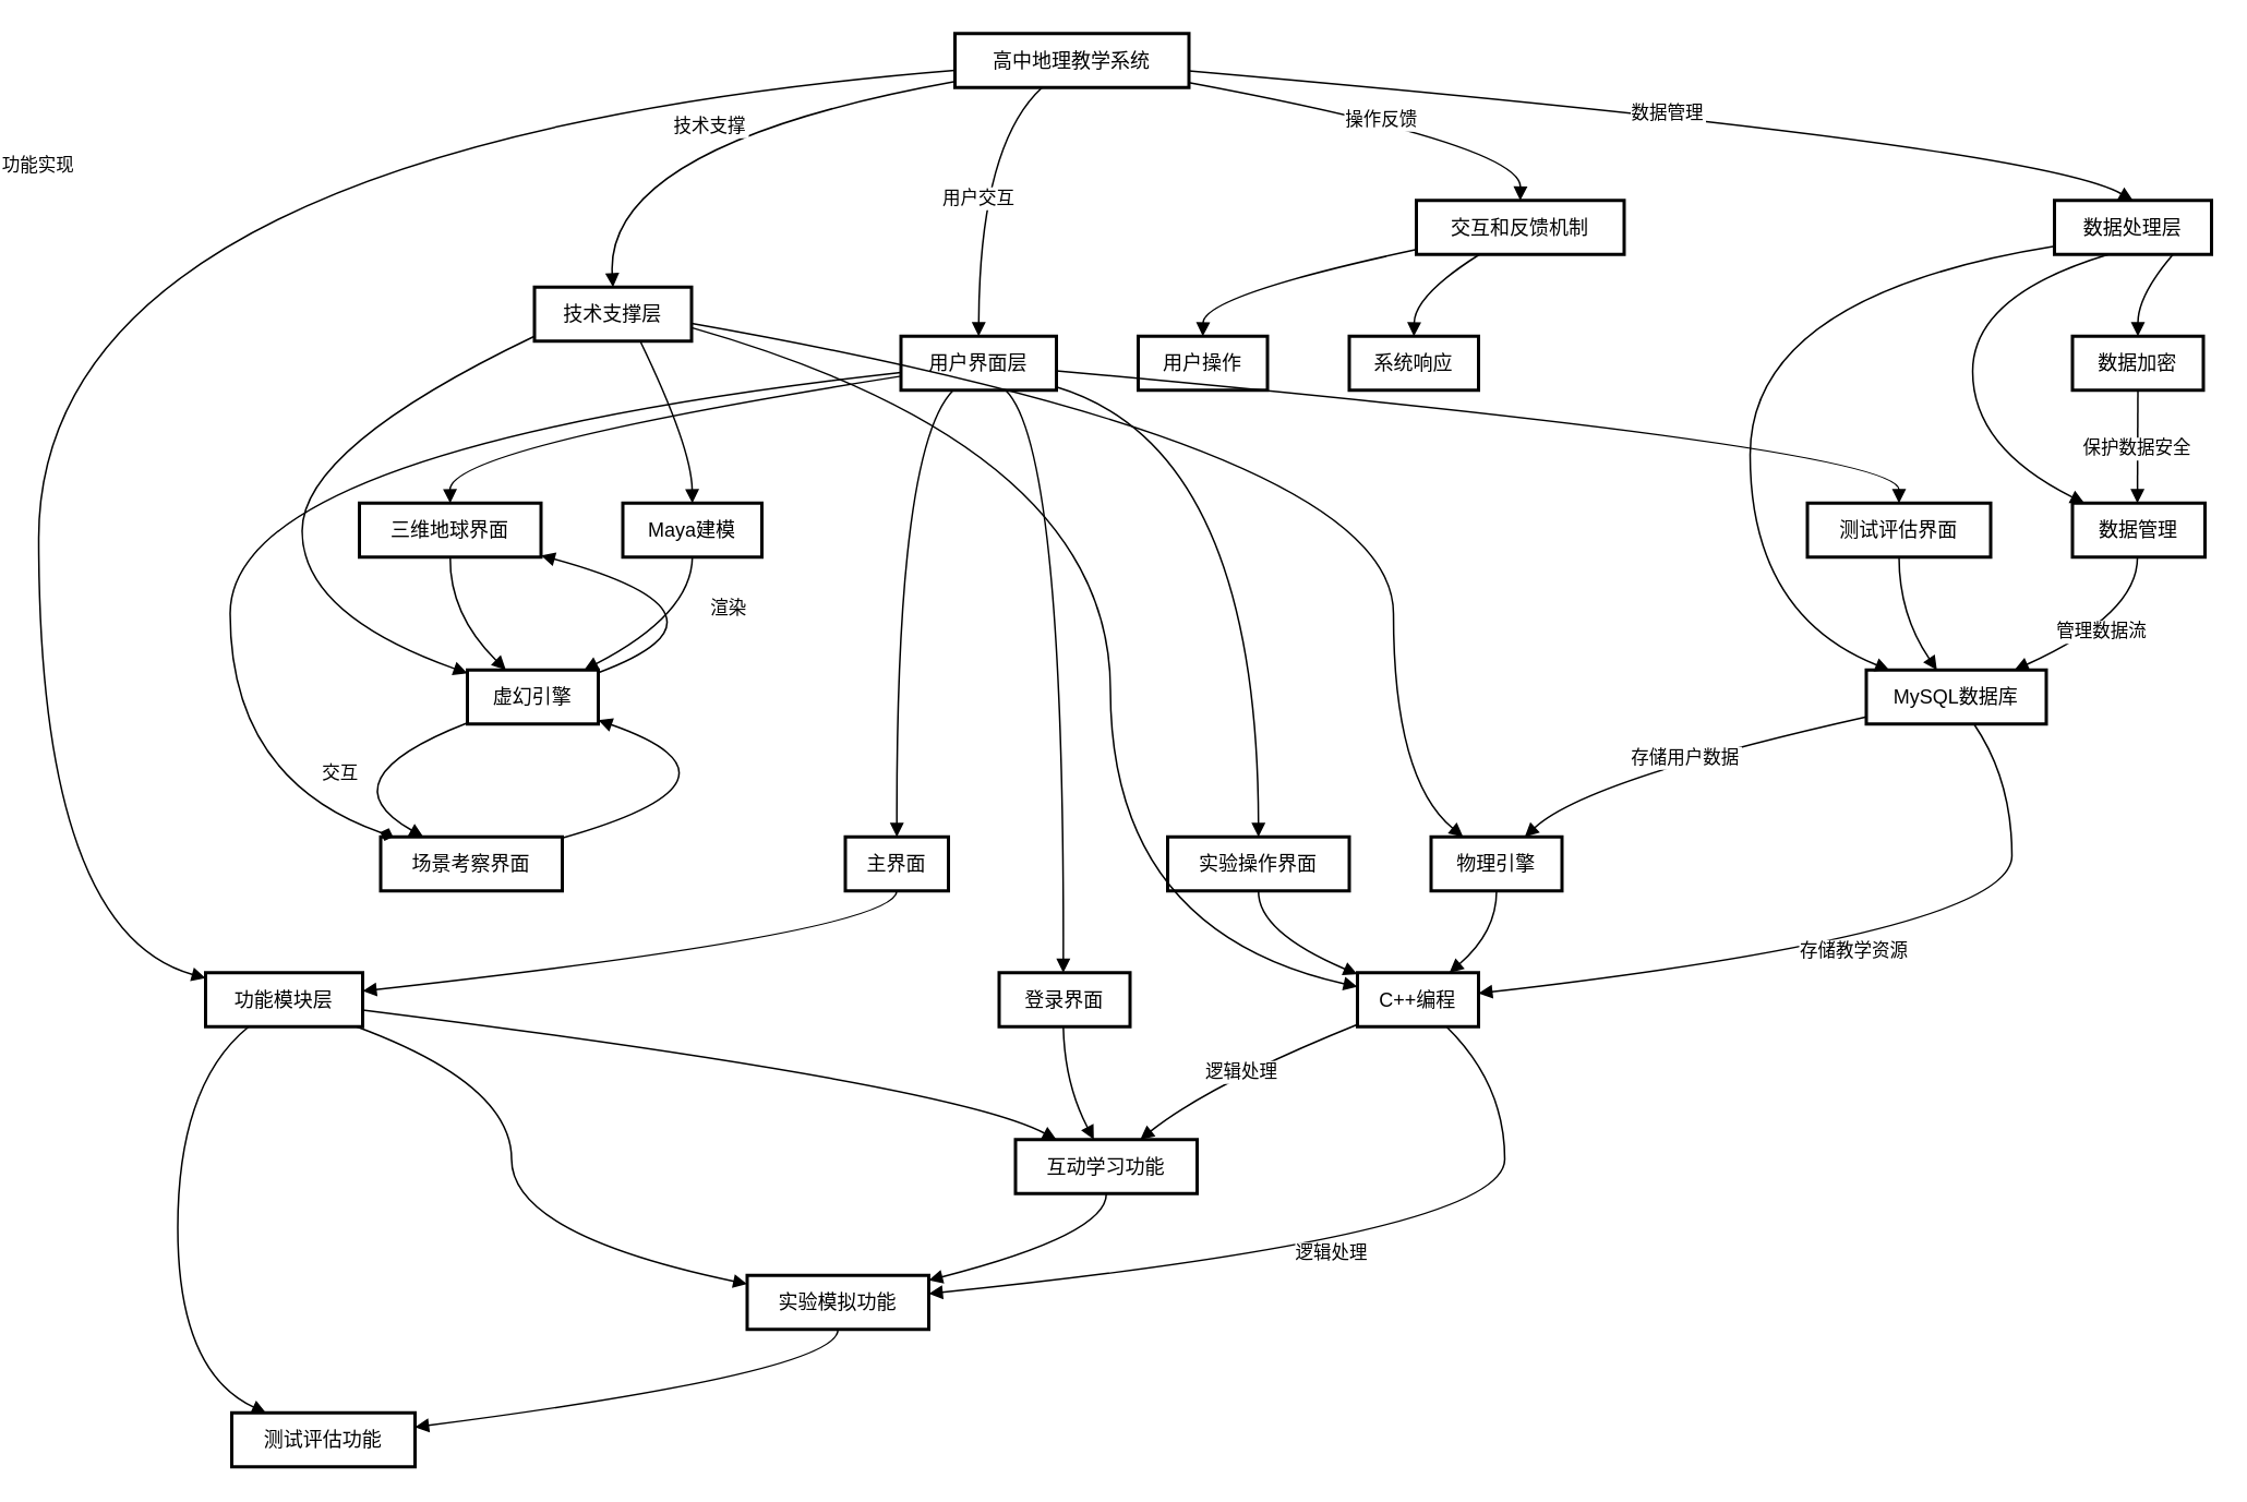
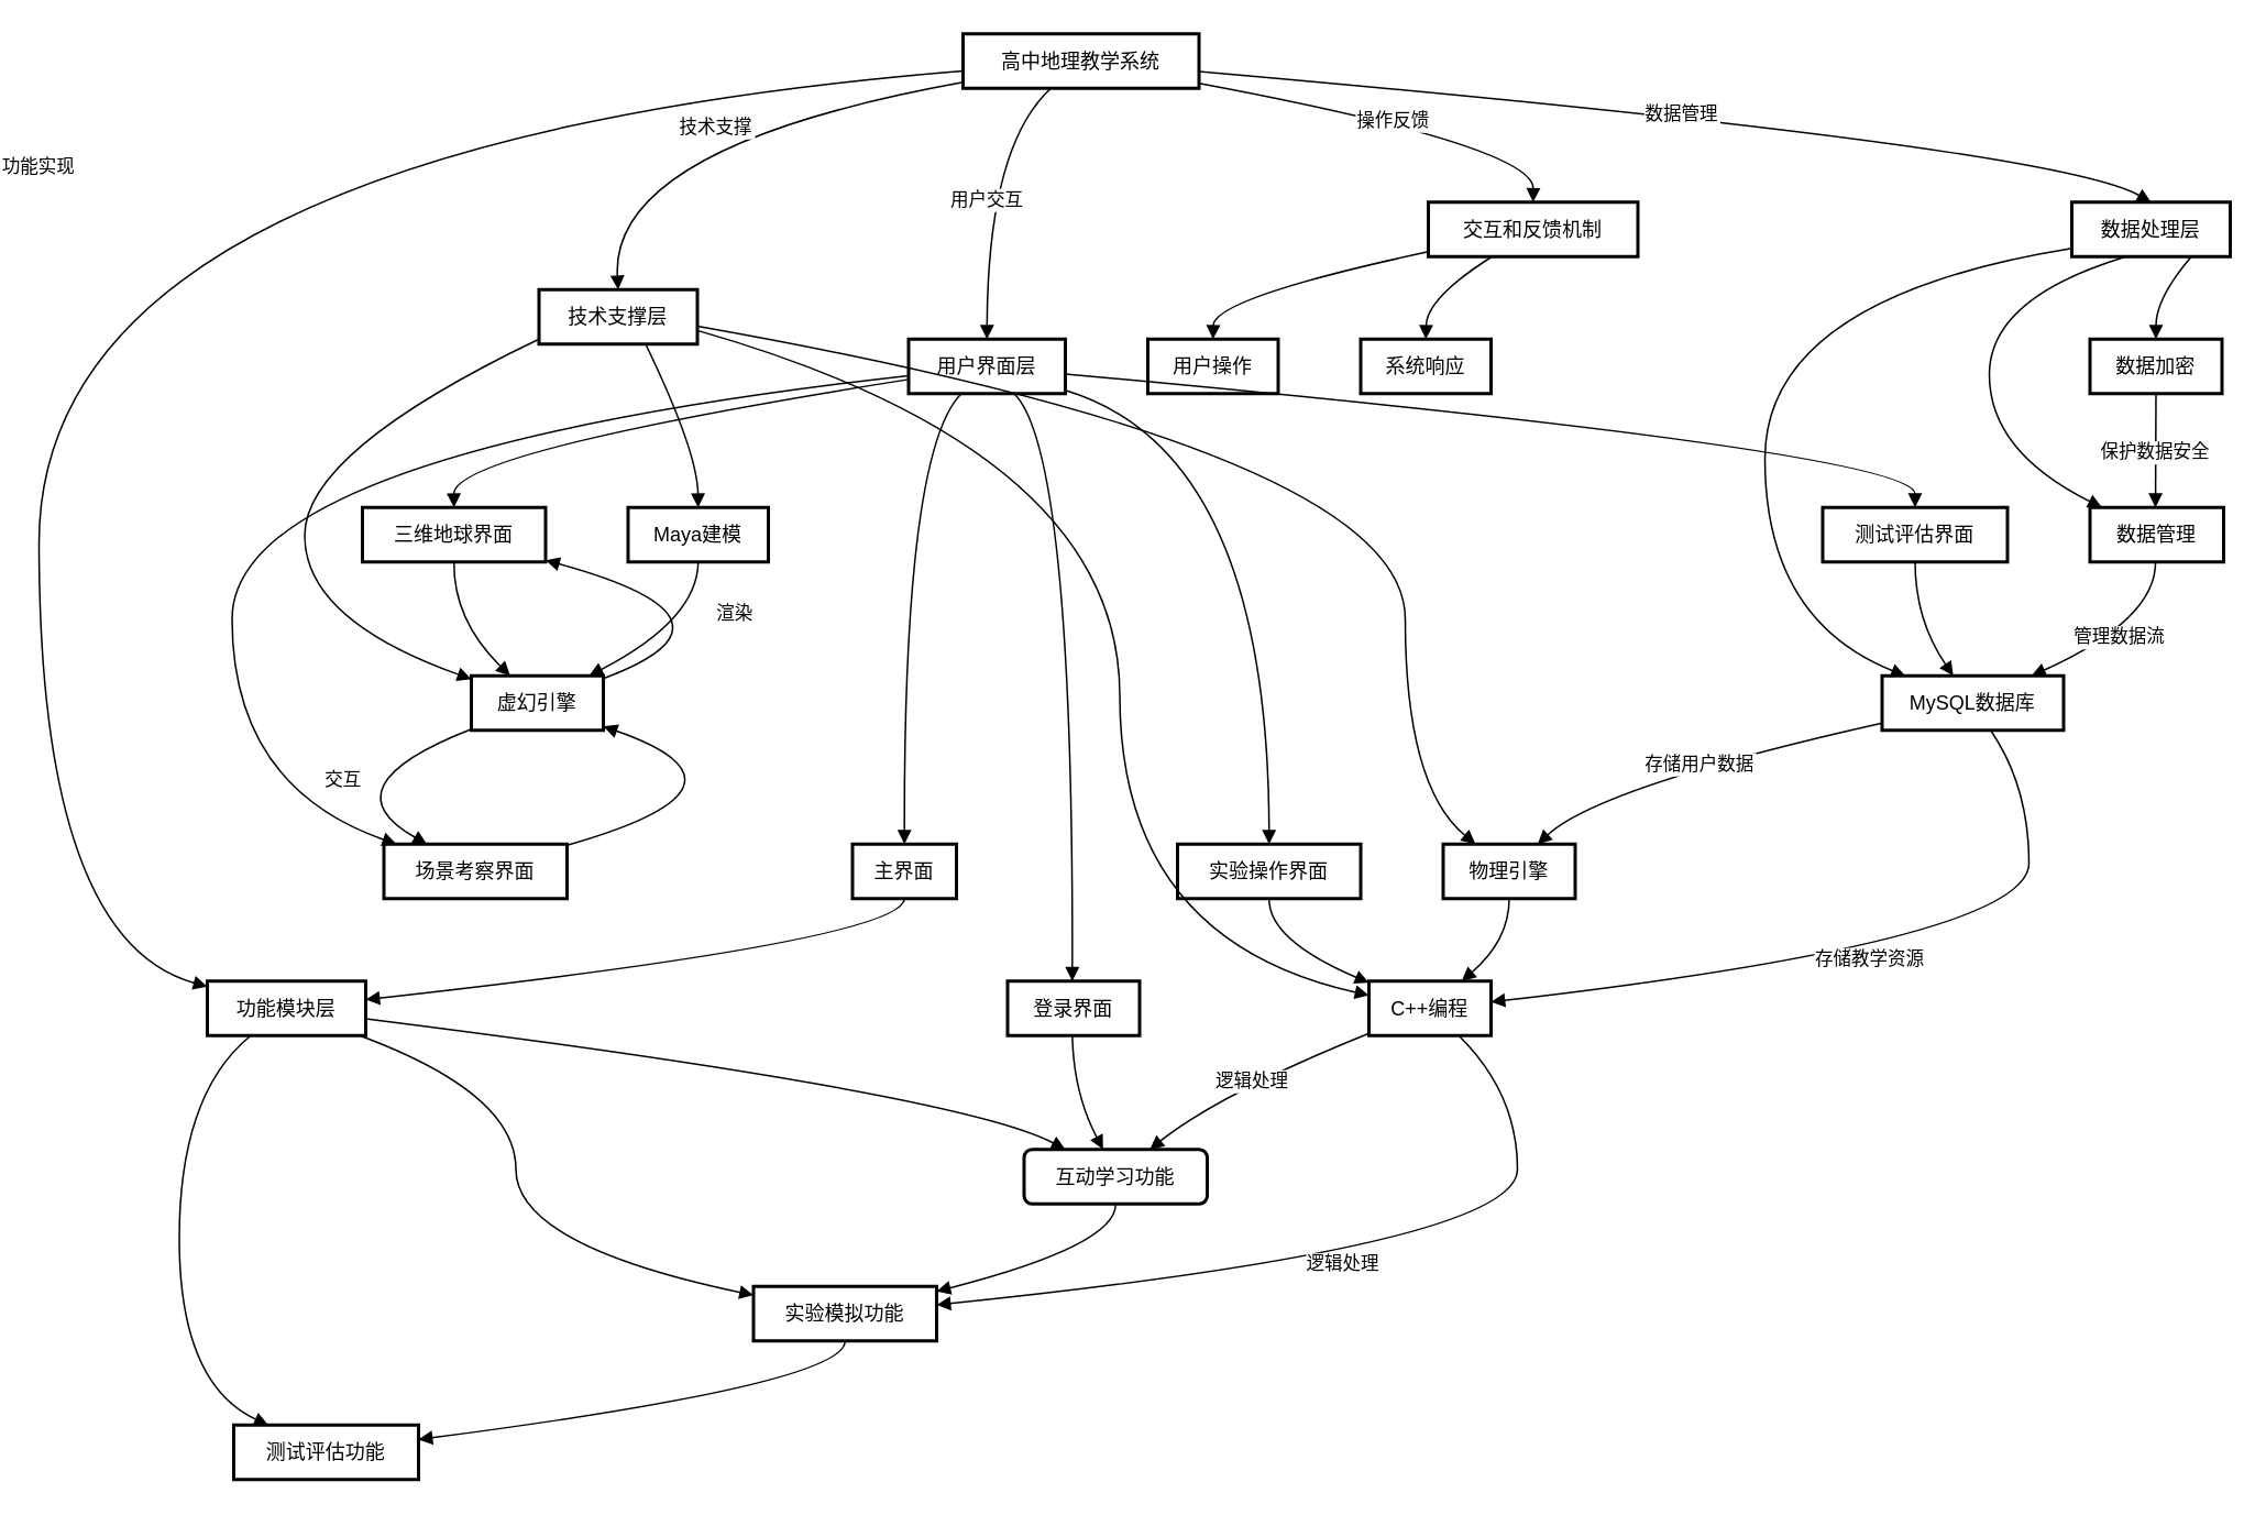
- <mxCell id="34" value="" style="curved=1;startArrow=none;endArrow=diamond;exitX=0;exitY=0.67;entryX=0.06;entryY=-0.01;rounded=0;" edge="1" parent="1" source="3" target="11"><mxGeometry relative="1" as="geometry"><Array as="points"><mxPoint x="137" y="273" /><mxPoint x="137" y="476" /></Array></mxGeometry></mxCell>
+ <mxCell id="34" value="" style="curved=1;startArrow=none;endArrow=block;exitX=0;exitY=0.67;entryX=0.06;entryY=-0.01;rounded=0;" edge="1" parent="1" source="3" target="11"><mxGeometry relative="1" as="geometry"><Array as="points"><mxPoint x="137" y="273" /><mxPoint x="137" y="476" /></Array></mxGeometry></mxCell>
- <mxCell id="14" value="互动学习功能" style="whiteSpace=wrap;strokeWidth=2;" vertex="1" parent="1"><mxGeometry x="617" y="696" width="111" height="33" as="geometry" /></mxCell>
+ <mxCell id="14" value="互动学习功能" style="whiteSpace=wrap;strokeWidth=2;rounded=1;" vertex="1" parent="1"><mxGeometry x="617" y="696" width="111" height="33" as="geometry" /></mxCell>
